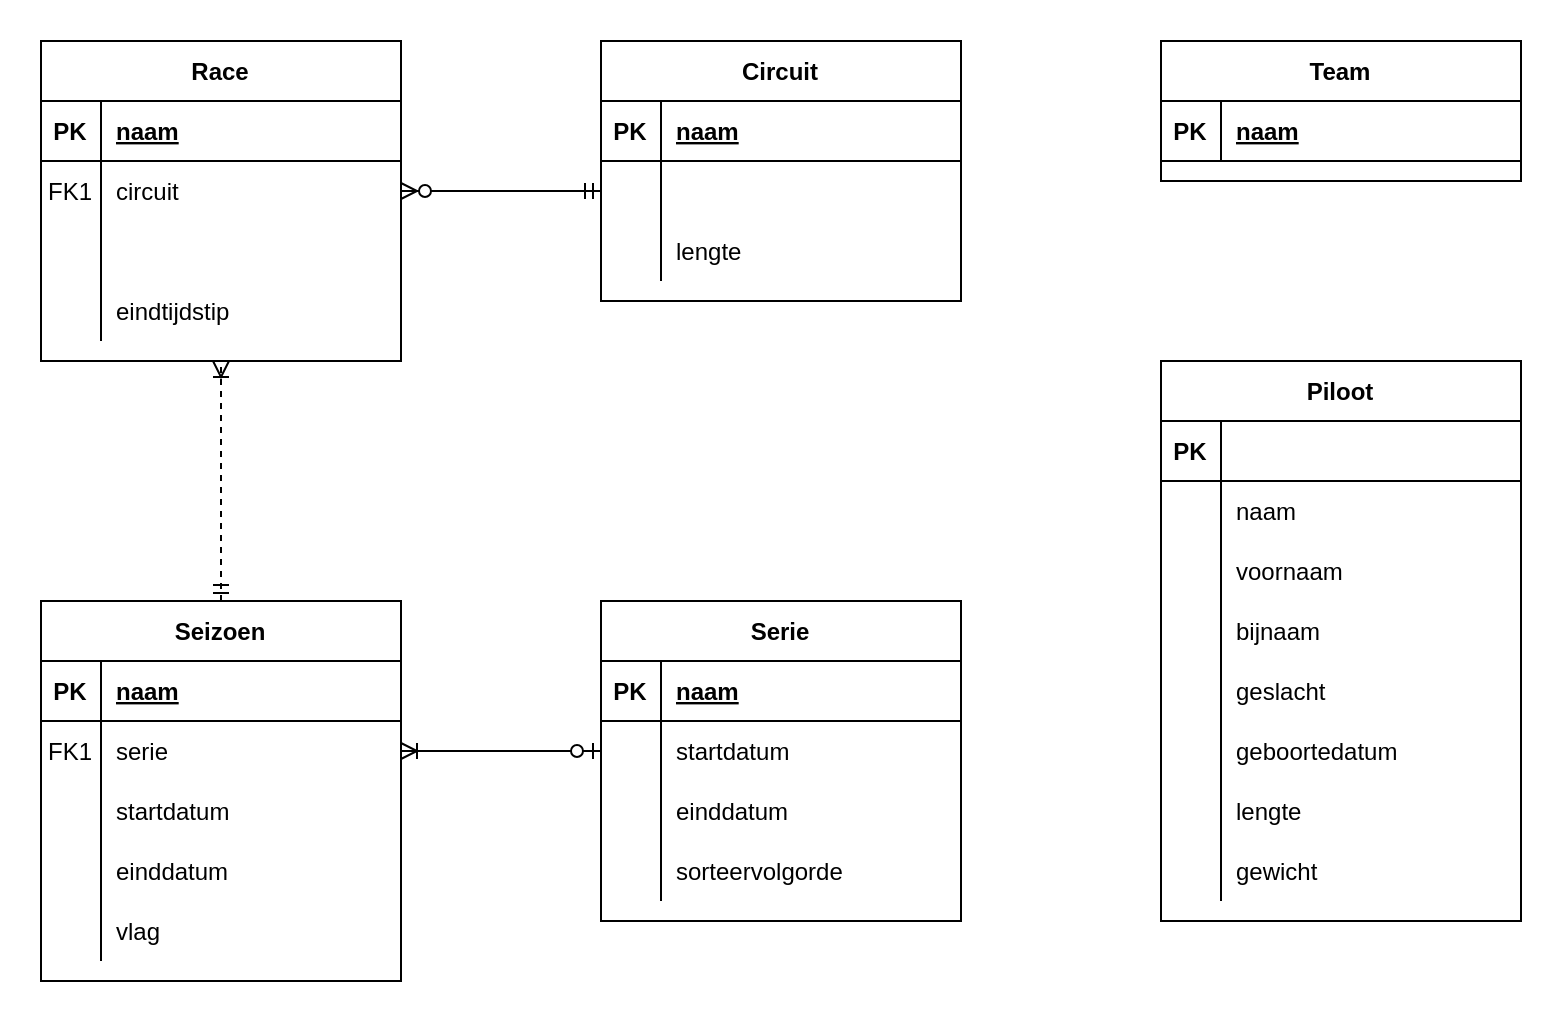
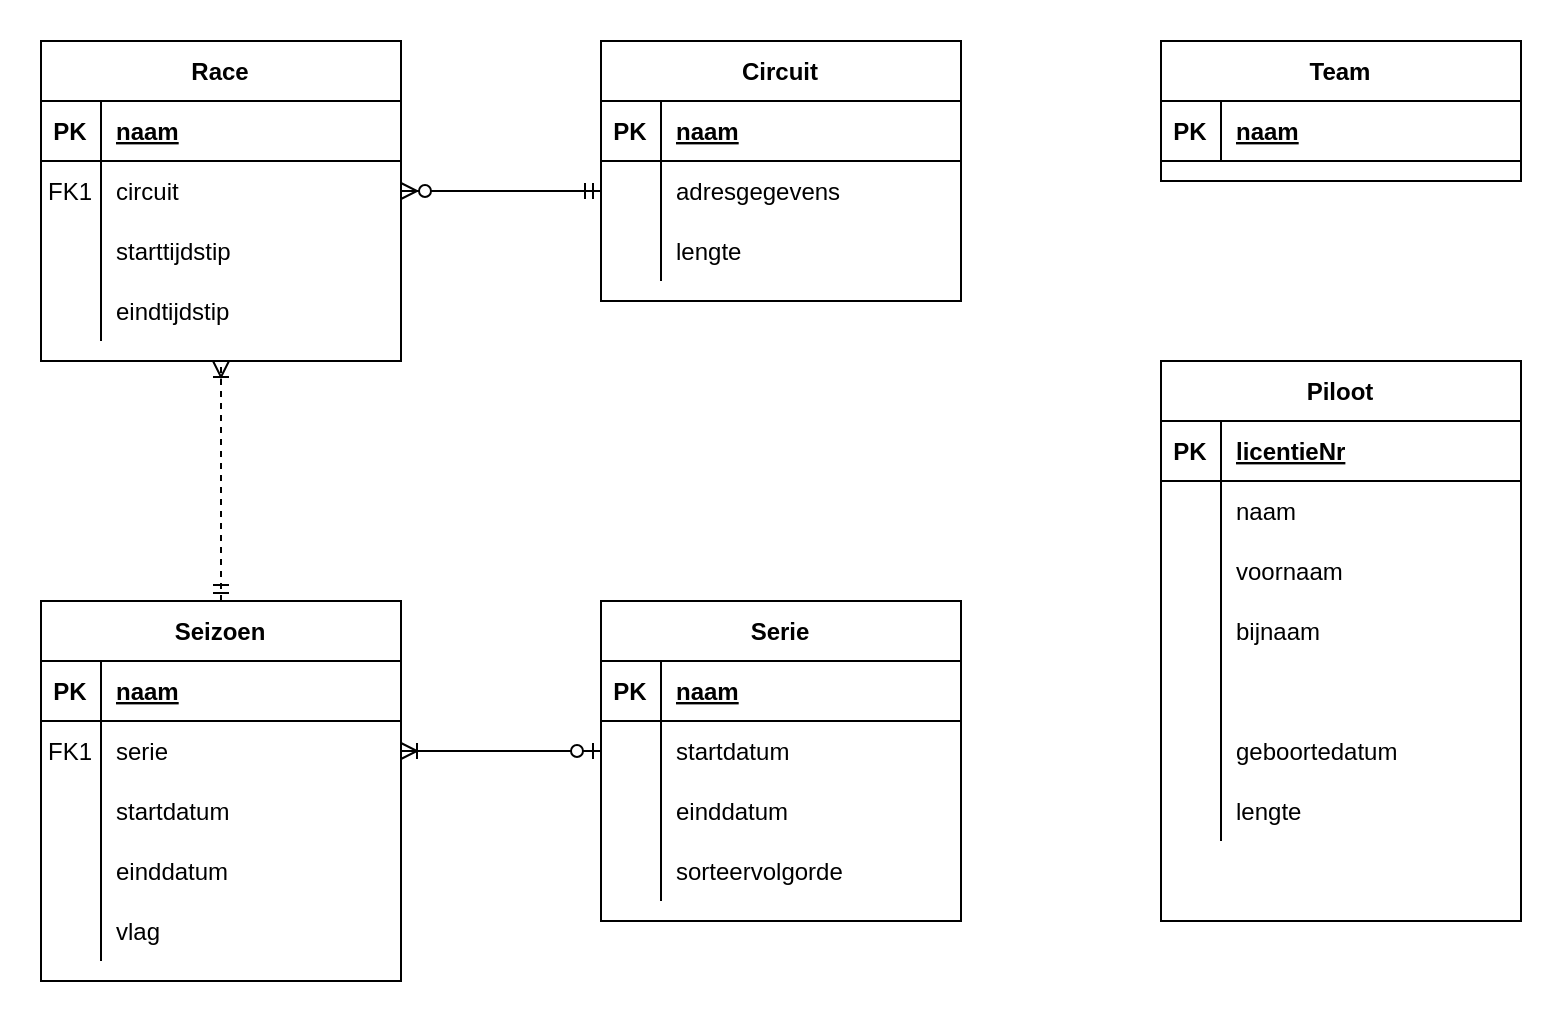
+ <mxCell id="46" value="adresgegevens" style="shape=partialRectangle;connectable=0;fillColor=none;top=0;left=0;bottom=0;right=0;align=left;spacingLeft=6;overflow=hidden;" vertex="1" parent="44"><mxGeometry x="30" width="150" height="30" as="geometry" /></mxCell>
+ <mxCell id="79" value="starttijdstip" style="shape=partialRectangle;connectable=0;fillColor=none;top=0;left=0;bottom=0;right=0;align=left;spacingLeft=6;overflow=hidden;" vertex="1" parent="77"><mxGeometry x="30" width="150" height="30" as="geometry" /></mxCell>
+ <mxCell id="5" value="licentieNr" style="shape=partialRectangle;connectable=0;fillColor=none;top=0;left=0;bottom=0;right=0;align=left;spacingLeft=6;fontStyle=5;overflow=hidden;" vertex="1" parent="3"><mxGeometry x="30" width="150" height="30" as="geometry" /></mxCell>
- <mxCell id="17" value="geslacht" style="shape=partialRectangle;connectable=0;fillColor=none;top=0;left=0;bottom=0;right=0;align=left;spacingLeft=6;overflow=hidden;" vertex="1" parent="15"><mxGeometry x="30" width="150" height="30" as="geometry" /></mxCell>
- <mxCell id="26" value="gewicht" style="shape=partialRectangle;connectable=0;fillColor=none;top=0;left=0;bottom=0;right=0;align=left;spacingLeft=6;overflow=hidden;" vertex="1" parent="24"><mxGeometry x="30" width="150" height="30" as="geometry" /></mxCell>
